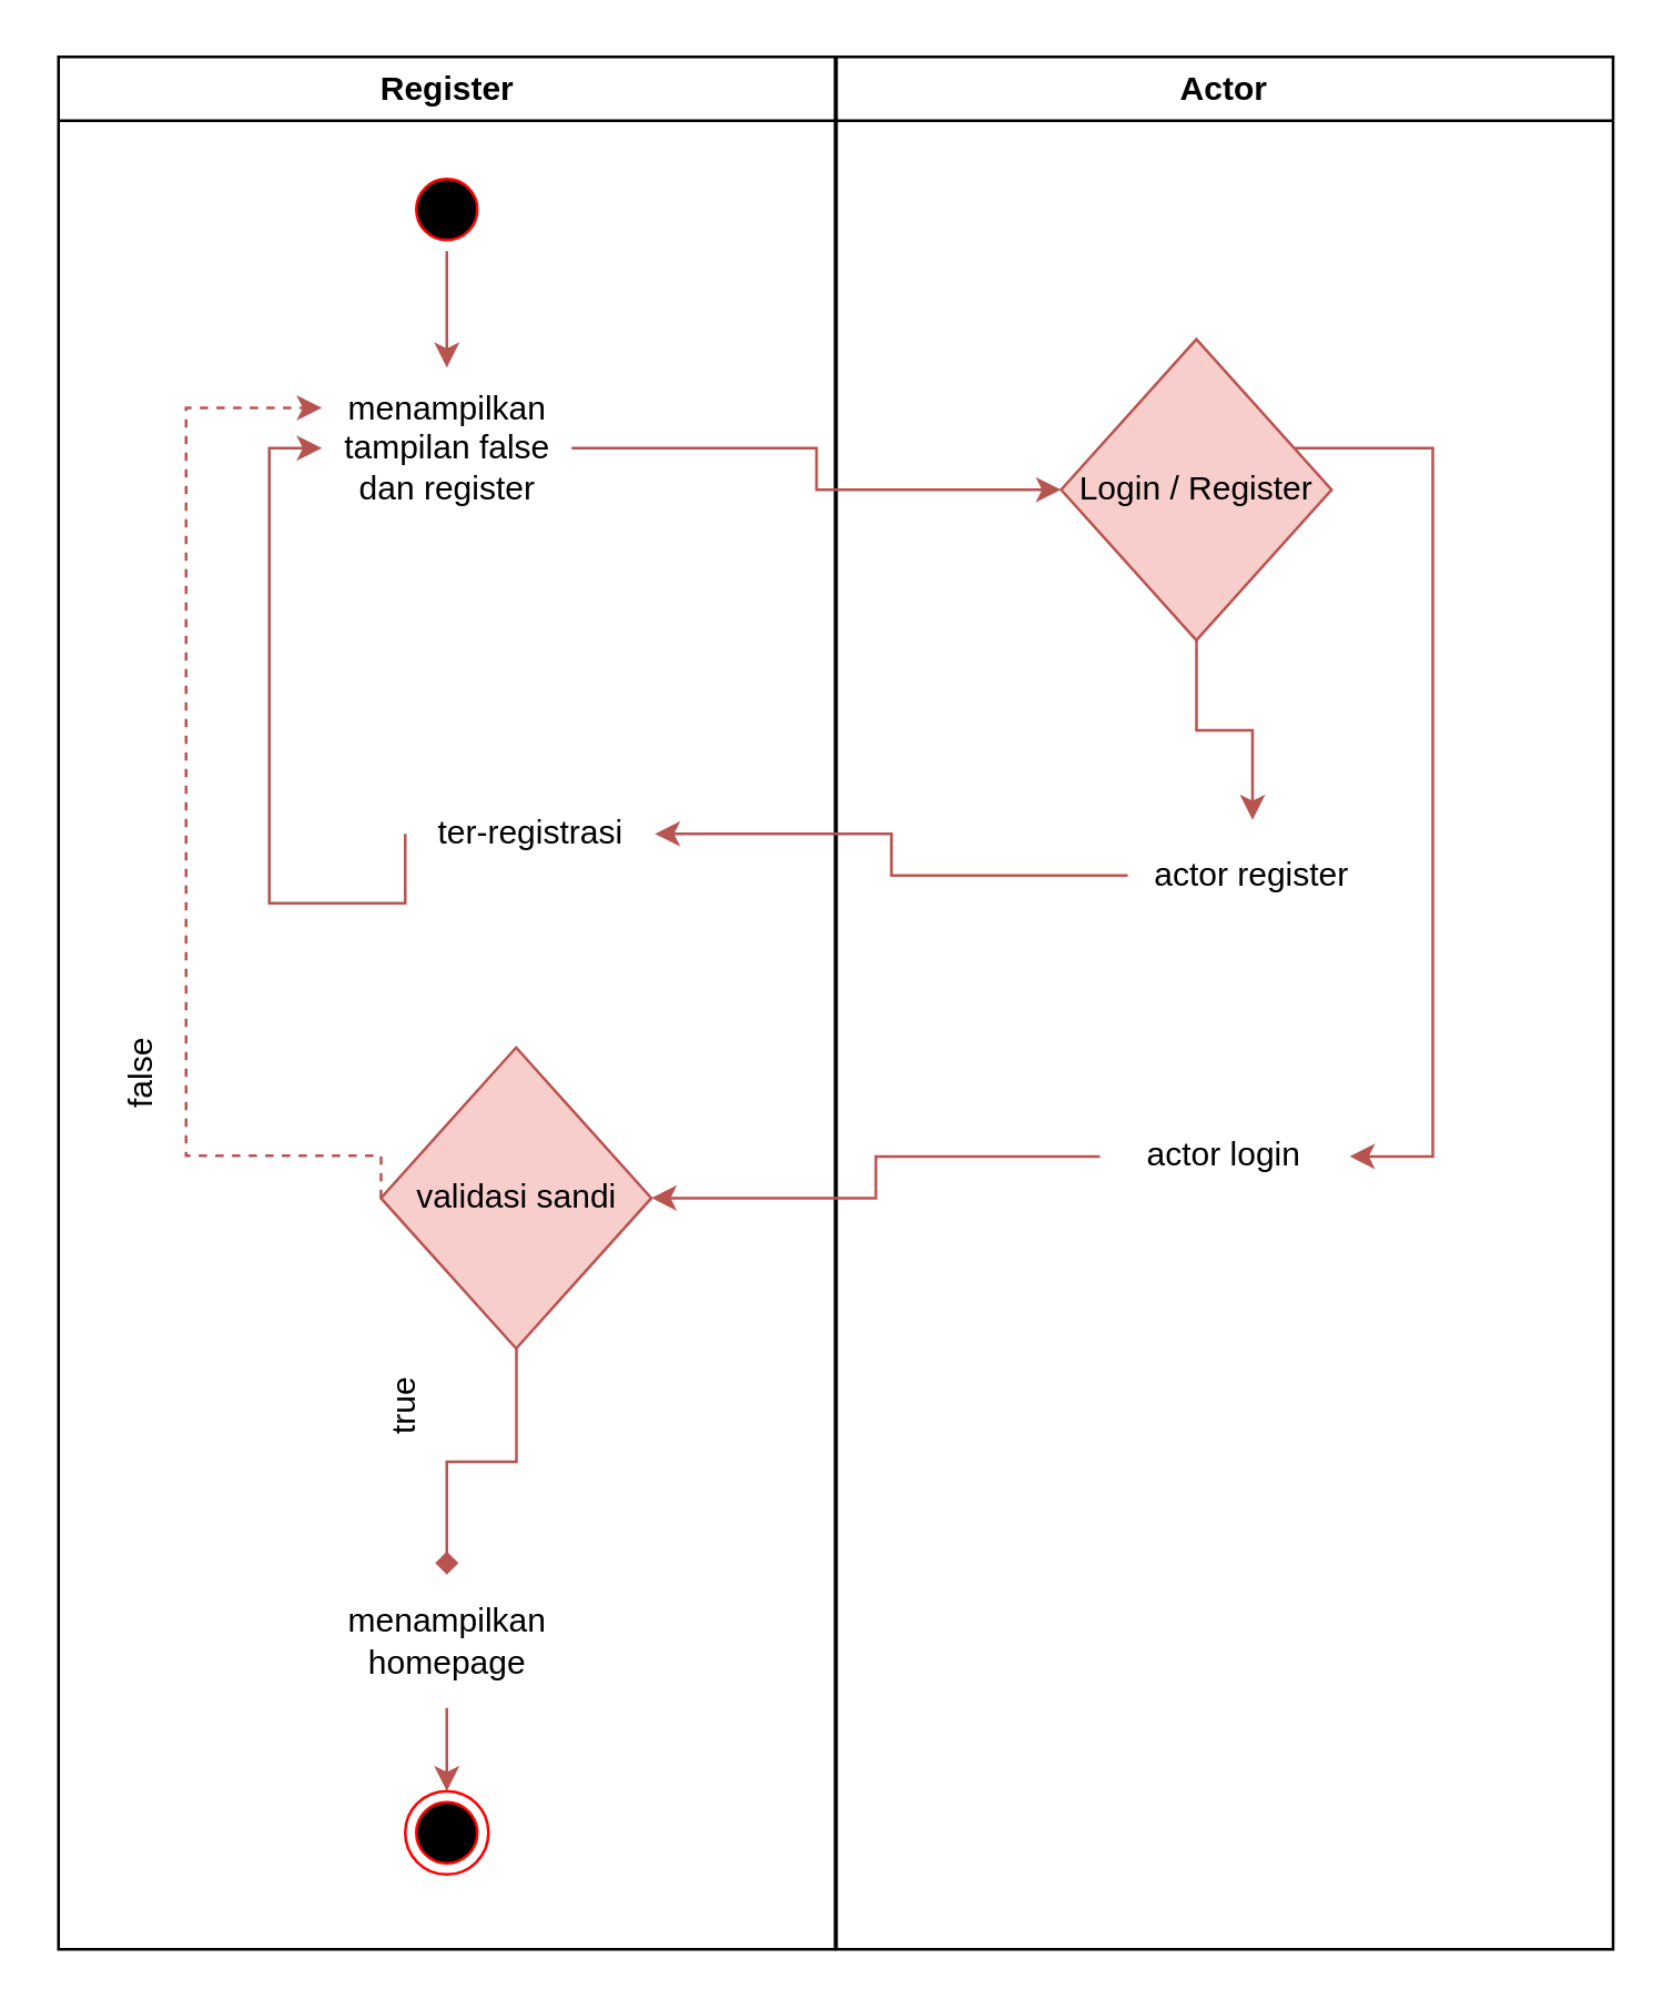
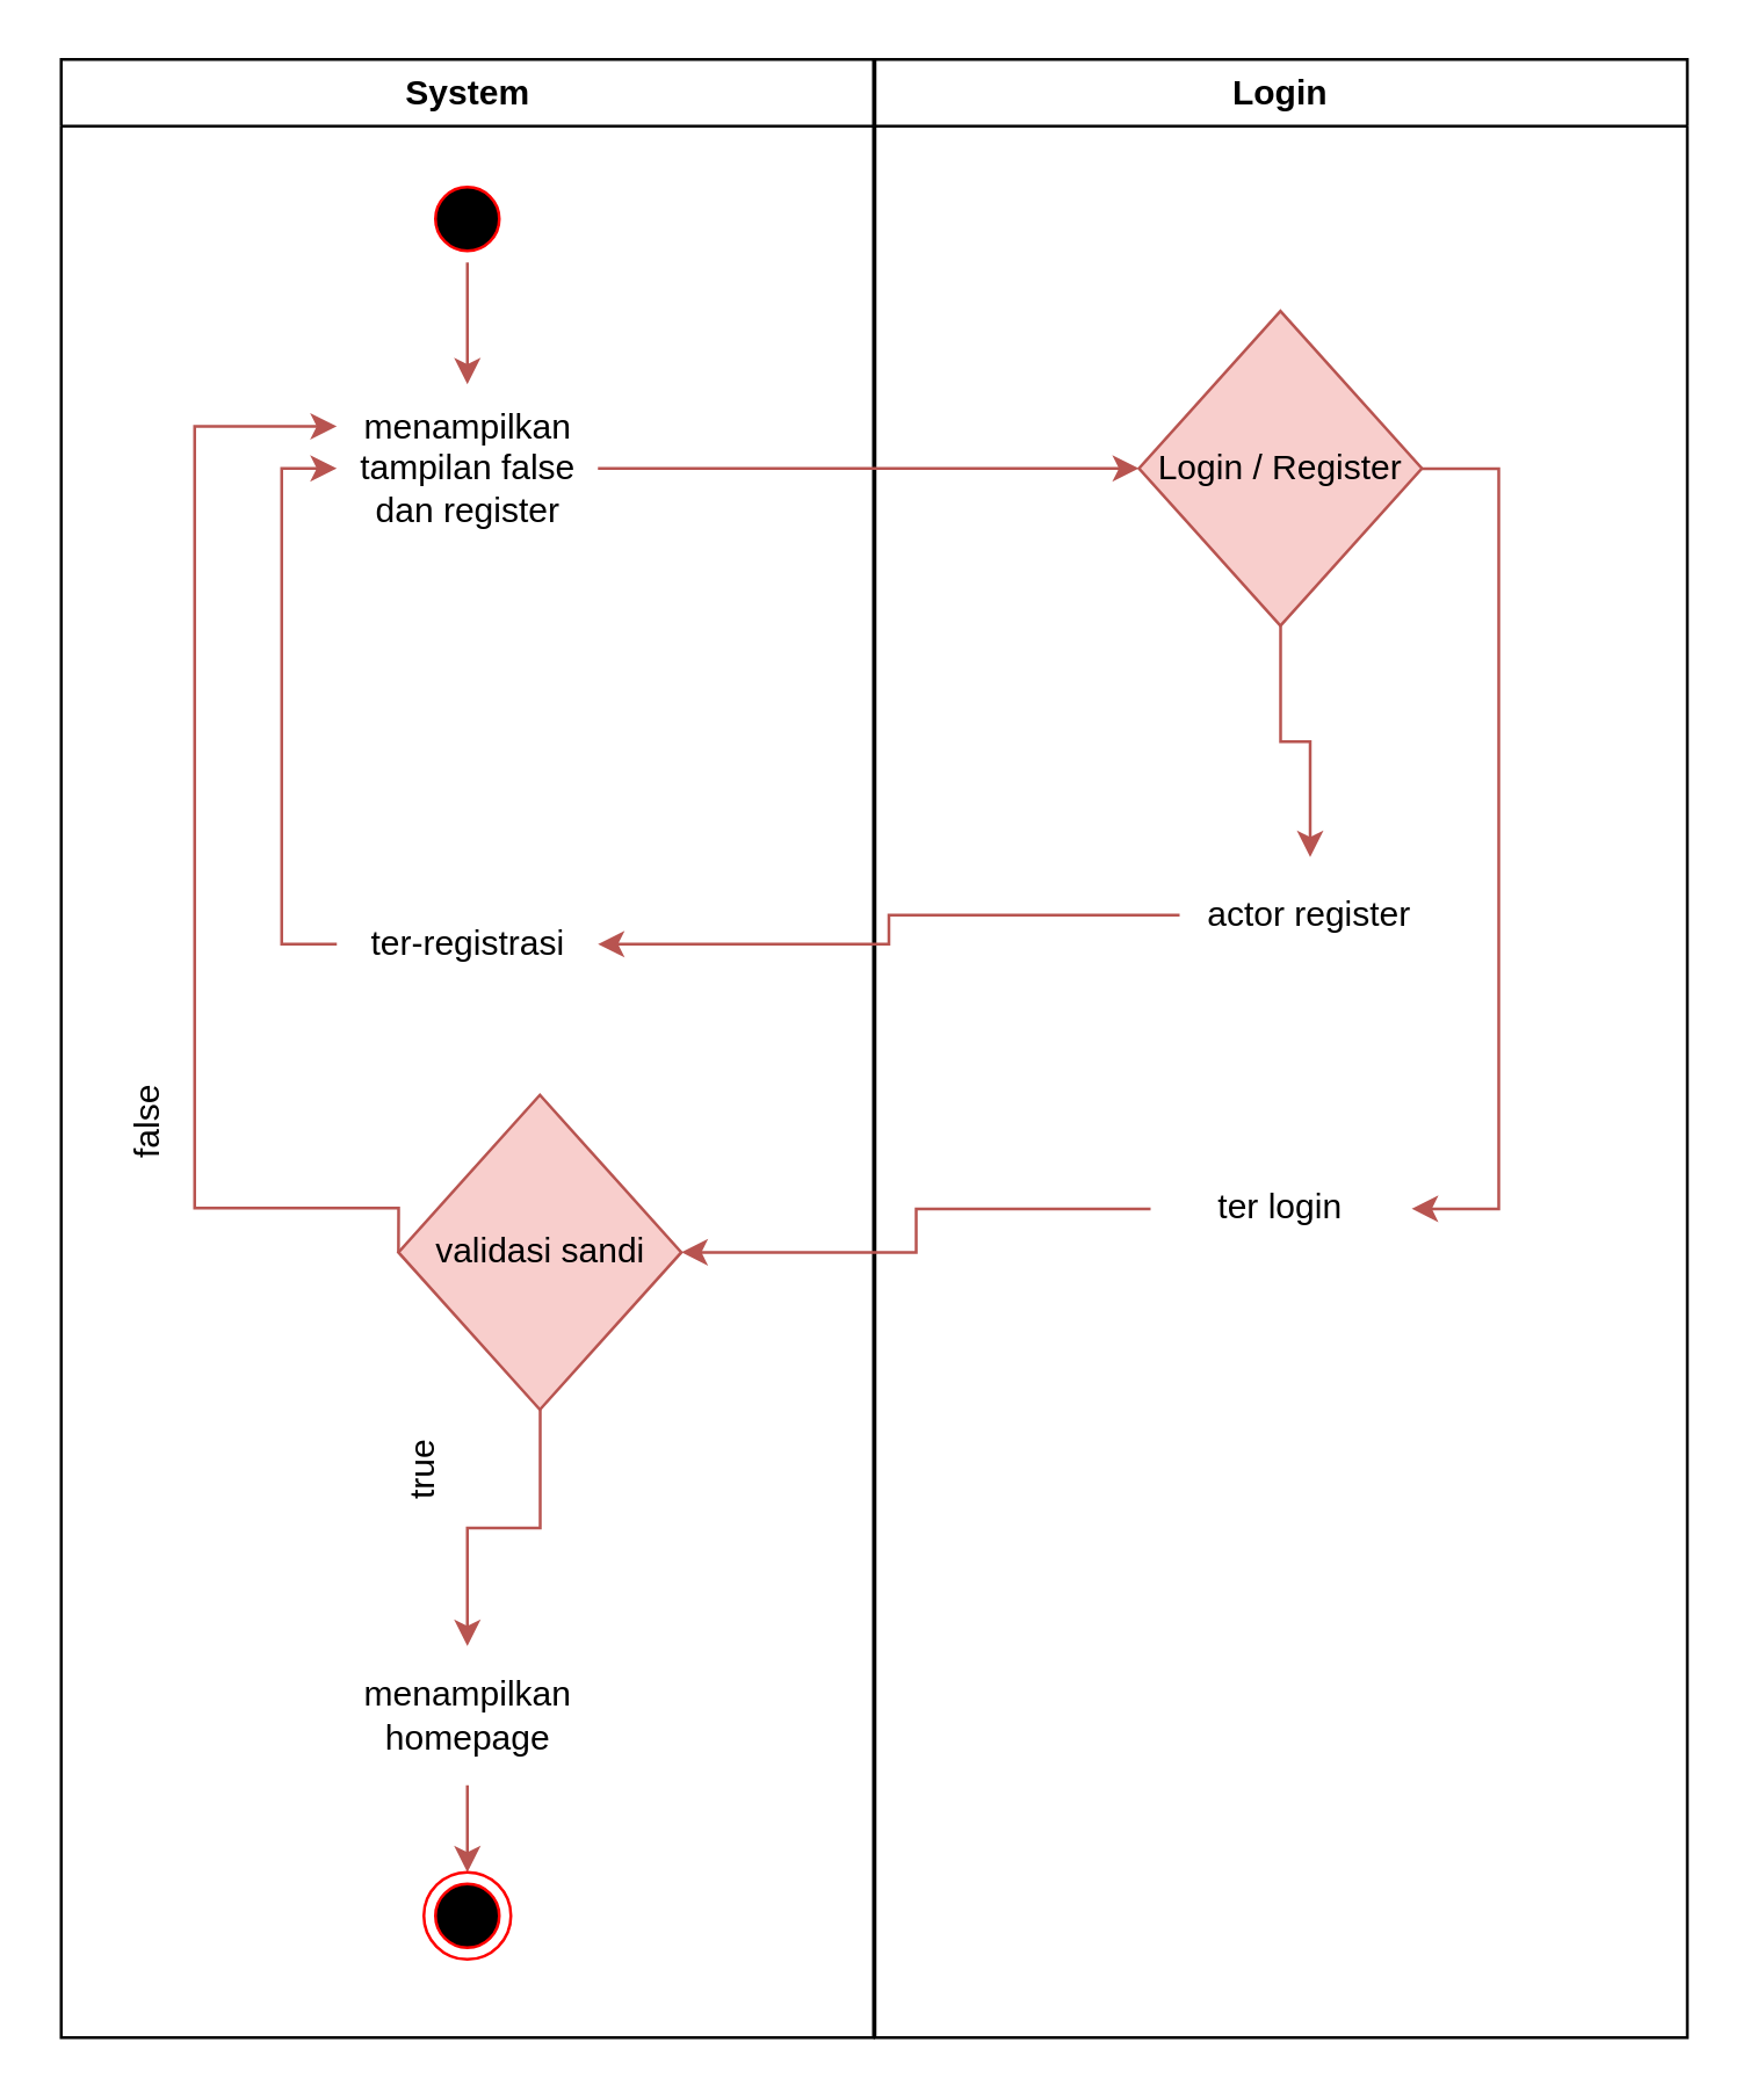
- <mxCell id="2" value="Register" style="swimlane;whiteSpace=wrap;" parent="1" vertex="1"><mxGeometry x="20.5" y="20" width="280" height="682" as="geometry" /></mxCell>
+ <mxCell id="2" value="System" style="swimlane;whiteSpace=wrap;" parent="1" vertex="1"><mxGeometry x="20.5" y="20" width="280" height="682" as="geometry" /></mxCell>
- <mxCell id="16" value="Actor" style="swimlane;whiteSpace=wrap" parent="1" vertex="1"><mxGeometry x="301" y="20" width="280" height="682" as="geometry" /></mxCell>
+ <mxCell id="16" value="Login" style="swimlane;whiteSpace=wrap" parent="1" vertex="1"><mxGeometry x="301" y="20" width="280" height="682" as="geometry" /></mxCell>
- <mxCell id="19" value="Login / Register" style="rhombus;whiteSpace=wrap;html=1;fillColor=#f8cecc;strokeColor=#b85450;" parent="16" vertex="1"><mxGeometry x="81" y="101.75" width="97.5" height="108.5" as="geometry" /></mxCell>
+ <mxCell id="19" value="Login / Register" style="rhombus;whiteSpace=wrap;html=1;fillColor=#f8cecc;strokeColor=#b85450;" parent="16" vertex="1"><mxGeometry x="91" y="86.75" width="97.5" height="108.5" as="geometry" /></mxCell>
- <mxCell id="6" value="ter-registrasi" style="text;html=1;align=center;verticalAlign=middle;whiteSpace=wrap;rounded=0;" parent="2" vertex="1"><mxGeometry x="125" y="258" width="90" height="44" as="geometry" /></mxCell>
+ <mxCell id="6" value="ter-registrasi" style="text;html=1;align=center;verticalAlign=middle;whiteSpace=wrap;rounded=0;" parent="2" vertex="1"><mxGeometry x="95" y="283" width="90" height="44" as="geometry" /></mxCell>
- <mxCell id="10" style="edgeStyle=orthogonalEdgeStyle;rounded=0;orthogonalLoop=1;jettySize=auto;html=1;entryX=0;entryY=0.25;entryDx=0;entryDy=0;exitX=0;exitY=0.5;exitDx=0;exitDy=0;fillColor=#f8cecc;strokeColor=#b85450;dashed=1;" edge="1" parent="2" source="9" target="5"><mxGeometry relative="1" as="geometry"><mxPoint x="95" y="686.034" as="sourcePoint" /><Array as="points"><mxPoint x="46" y="396" /><mxPoint x="46" y="127" /></Array></mxGeometry></mxCell>
+ <mxCell id="10" style="edgeStyle=orthogonalEdgeStyle;rounded=0;orthogonalLoop=1;jettySize=auto;html=1;entryX=0;entryY=0.25;entryDx=0;entryDy=0;exitX=0;exitY=0.5;exitDx=0;exitDy=0;fillColor=#f8cecc;strokeColor=#b85450;" edge="1" parent="2" source="9" target="5"><mxGeometry relative="1" as="geometry"><mxPoint x="95" y="686.034" as="sourcePoint" /><Array as="points"><mxPoint x="46" y="396" /><mxPoint x="46" y="127" /></Array></mxGeometry></mxCell>
- <mxCell id="17" value="actor login" style="text;html=1;align=center;verticalAlign=middle;whiteSpace=wrap;rounded=0;" parent="16" vertex="1"><mxGeometry x="95" y="378.75" width="90" height="35" as="geometry" /></mxCell>
+ <mxCell id="17" value="ter login" style="text;html=1;align=center;verticalAlign=middle;whiteSpace=wrap;rounded=0;" parent="16" vertex="1"><mxGeometry x="95" y="378.75" width="90" height="35" as="geometry" /></mxCell>
- <mxCell id="8" style="edgeStyle=orthogonalEdgeStyle;rounded=0;orthogonalLoop=1;jettySize=auto;html=1;fillColor=#f8cecc;strokeColor=#b85450;endArrow=diamond;" edge="1" parent="2" source="9" target="12"><mxGeometry relative="1" as="geometry" /></mxCell>
+ <mxCell id="8" style="edgeStyle=orthogonalEdgeStyle;rounded=0;orthogonalLoop=1;jettySize=auto;html=1;fillColor=#f8cecc;strokeColor=#b85450;" edge="1" parent="2" source="9" target="12"><mxGeometry relative="1" as="geometry" /></mxCell>
